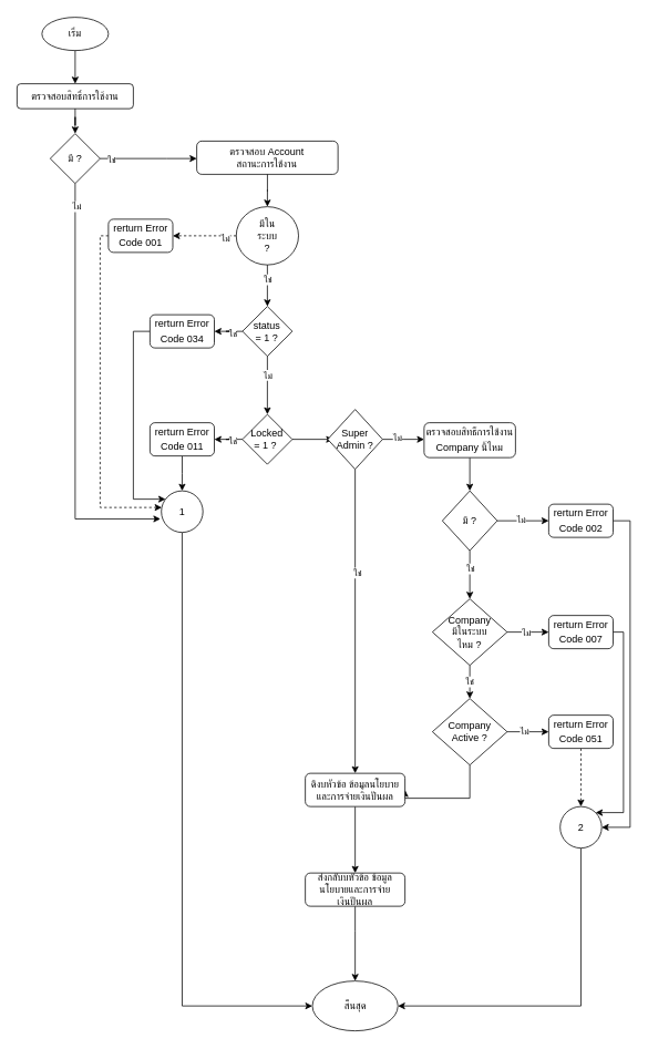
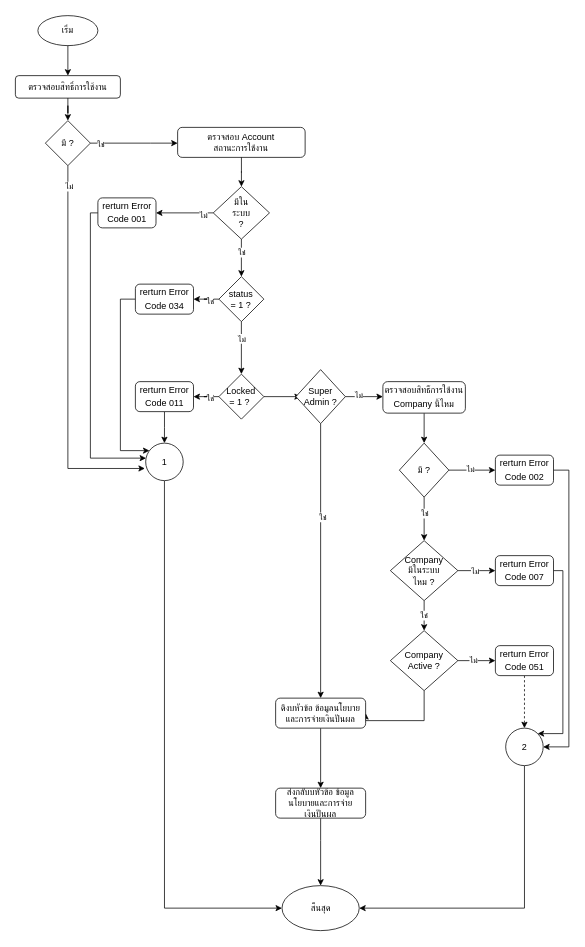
- <mxCell id="24" style="edgeStyle=orthogonalEdgeStyle;rounded=0;orthogonalLoop=1;jettySize=auto;html=1;dashed=1;" edge="1" parent="1" source="12" target="23"><mxGeometry relative="1" as="geometry"><mxPoint x="220.1" y="388" as="targetPoint" /></mxGeometry></mxCell>
+ <mxCell id="24" style="edgeStyle=orthogonalEdgeStyle;rounded=0;orthogonalLoop=1;jettySize=auto;html=1;" edge="1" parent="1" source="12" target="23"><mxGeometry relative="1" as="geometry"><mxPoint x="220.1" y="388" as="targetPoint" /></mxGeometry></mxCell>
- <mxCell id="12" value="มีใน&lt;br&gt;ระบบ &lt;br&gt;?" style="ellipse;whiteSpace=wrap;html=1;" vertex="1" parent="1"><mxGeometry x="283.85" y="248" width="75" height="70" as="geometry" /></mxCell>
+ <mxCell id="12" value="มีใน&lt;br&gt;ระบบ &lt;br&gt;?" style="rhombus;whiteSpace=wrap;html=1;" vertex="1" parent="1"><mxGeometry x="283.85" y="248" width="75" height="70" as="geometry" /></mxCell>
- <mxCell id="22" style="edgeStyle=orthogonalEdgeStyle;rounded=0;orthogonalLoop=1;jettySize=auto;html=1;dashed=1;" edge="1" parent="1" source="23" target="21"><mxGeometry relative="1" as="geometry"><Array as="points"><mxPoint x="120" y="283" /><mxPoint x="120" y="610" /></Array></mxGeometry></mxCell>
+ <mxCell id="22" style="edgeStyle=orthogonalEdgeStyle;rounded=0;orthogonalLoop=1;jettySize=auto;html=1;" edge="1" parent="1" source="23" target="21"><mxGeometry relative="1" as="geometry"><Array as="points"><mxPoint x="120" y="283" /><mxPoint x="120" y="610" /></Array></mxGeometry></mxCell>
